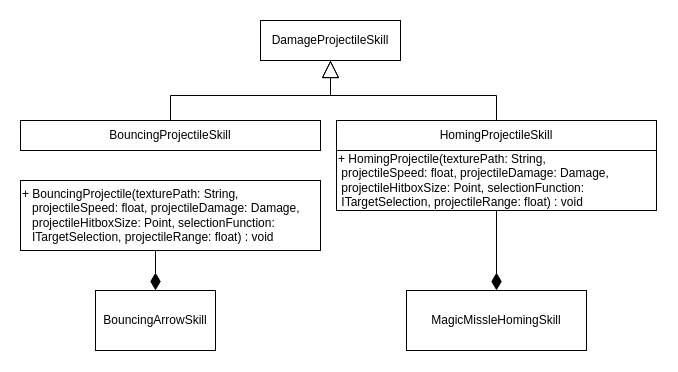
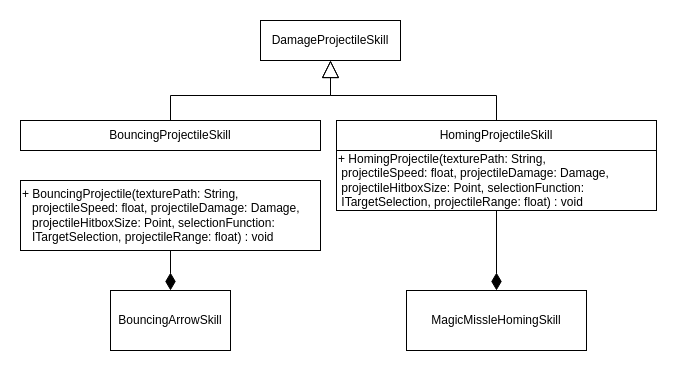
- <mxCell id="7" value="BouncingArrowSkill" style="rounded=0;whiteSpace=wrap;html=1;" vertex="1" parent="1"><mxGeometry x="95" y="290" width="120" height="60" as="geometry" /></mxCell>
+ <mxCell id="7" value="BouncingArrowSkill" style="rounded=0;whiteSpace=wrap;html=1;" vertex="1" parent="1"><mxGeometry x="110" y="290" width="120" height="60" as="geometry" /></mxCell>
